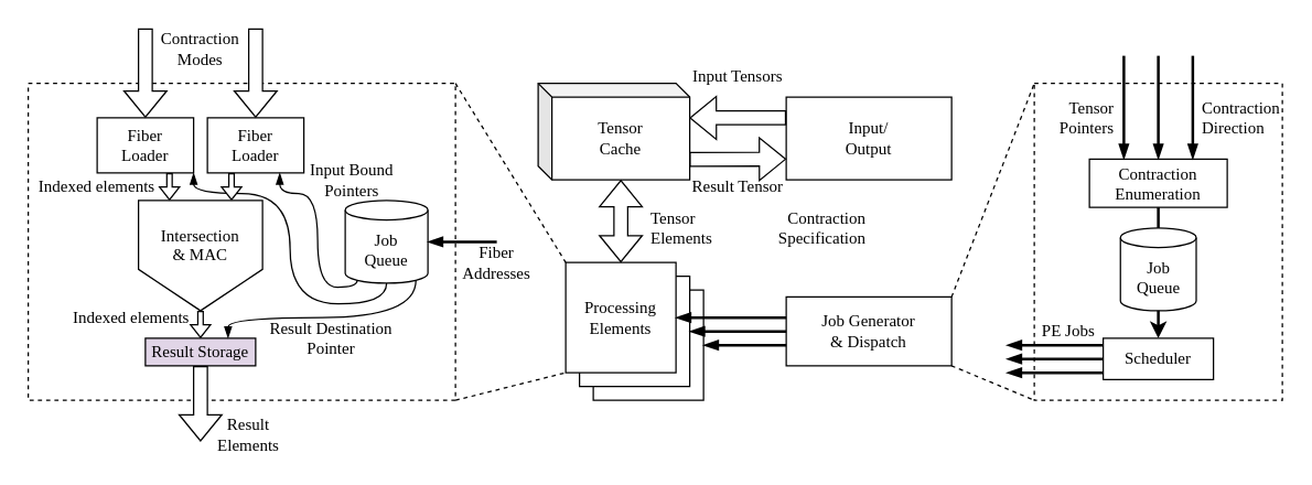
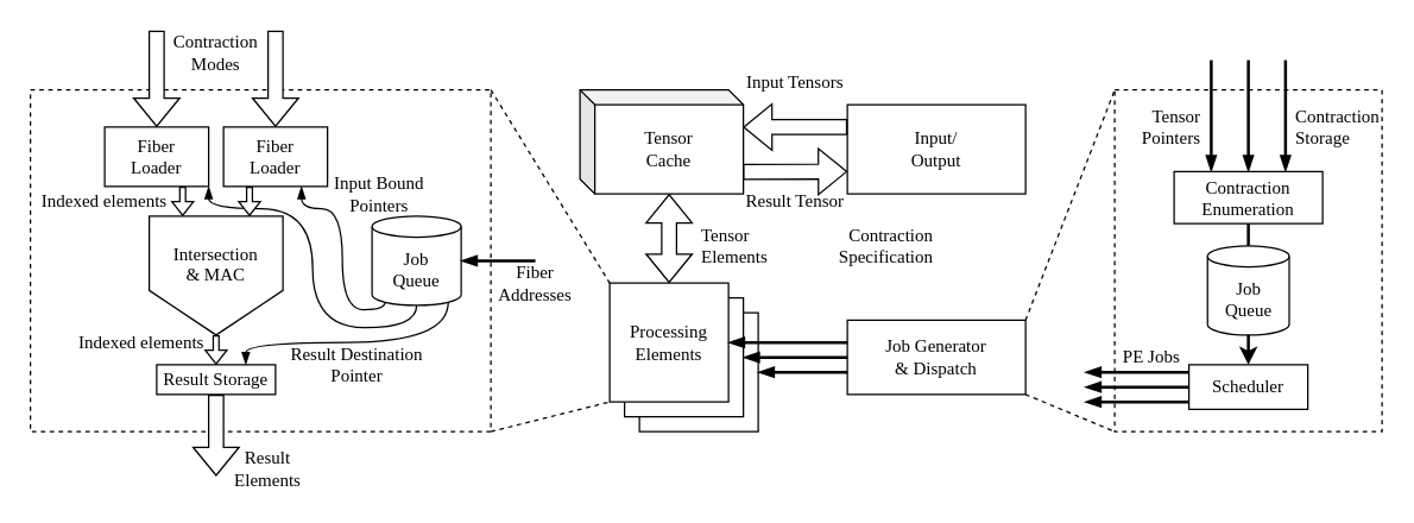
- <mxCell id="56" value="&lt;div&gt;Contraction&lt;/div&gt;&lt;div&gt;Direction&lt;br&gt;&lt;/div&gt;" style="text;html=1;strokeColor=none;fillColor=none;align=left;verticalAlign=middle;whiteSpace=wrap;rounded=0;dashed=1;strokeWidth=1;fontFamily=Times New Roman;" vertex="1" parent="1"><mxGeometry x="870" y="70" width="50" height="30" as="geometry" /></mxCell>
+ <mxCell id="56" value="&lt;div&gt;Contraction&lt;/div&gt;&lt;div&gt;Storage&lt;br&gt;&lt;/div&gt;" style="text;html=1;strokeColor=none;fillColor=none;align=left;verticalAlign=middle;whiteSpace=wrap;rounded=0;dashed=1;strokeWidth=1;fontFamily=Times New Roman;" vertex="1" parent="1"><mxGeometry x="870" y="70" width="50" height="30" as="geometry" /></mxCell>
- <mxCell id="16" value="Result Storage" style="rounded=0;whiteSpace=wrap;html=1;strokeWidth=1;fontFamily=Times New Roman;fillColor=#e1d5e7;" vertex="1" parent="1"><mxGeometry x="105" y="245" width="80" height="20" as="geometry" /></mxCell>
+ <mxCell id="16" value="Result Storage" style="rounded=0;whiteSpace=wrap;html=1;strokeWidth=1;fontFamily=Times New Roman;" vertex="1" parent="1"><mxGeometry x="105" y="245" width="80" height="20" as="geometry" /></mxCell>
